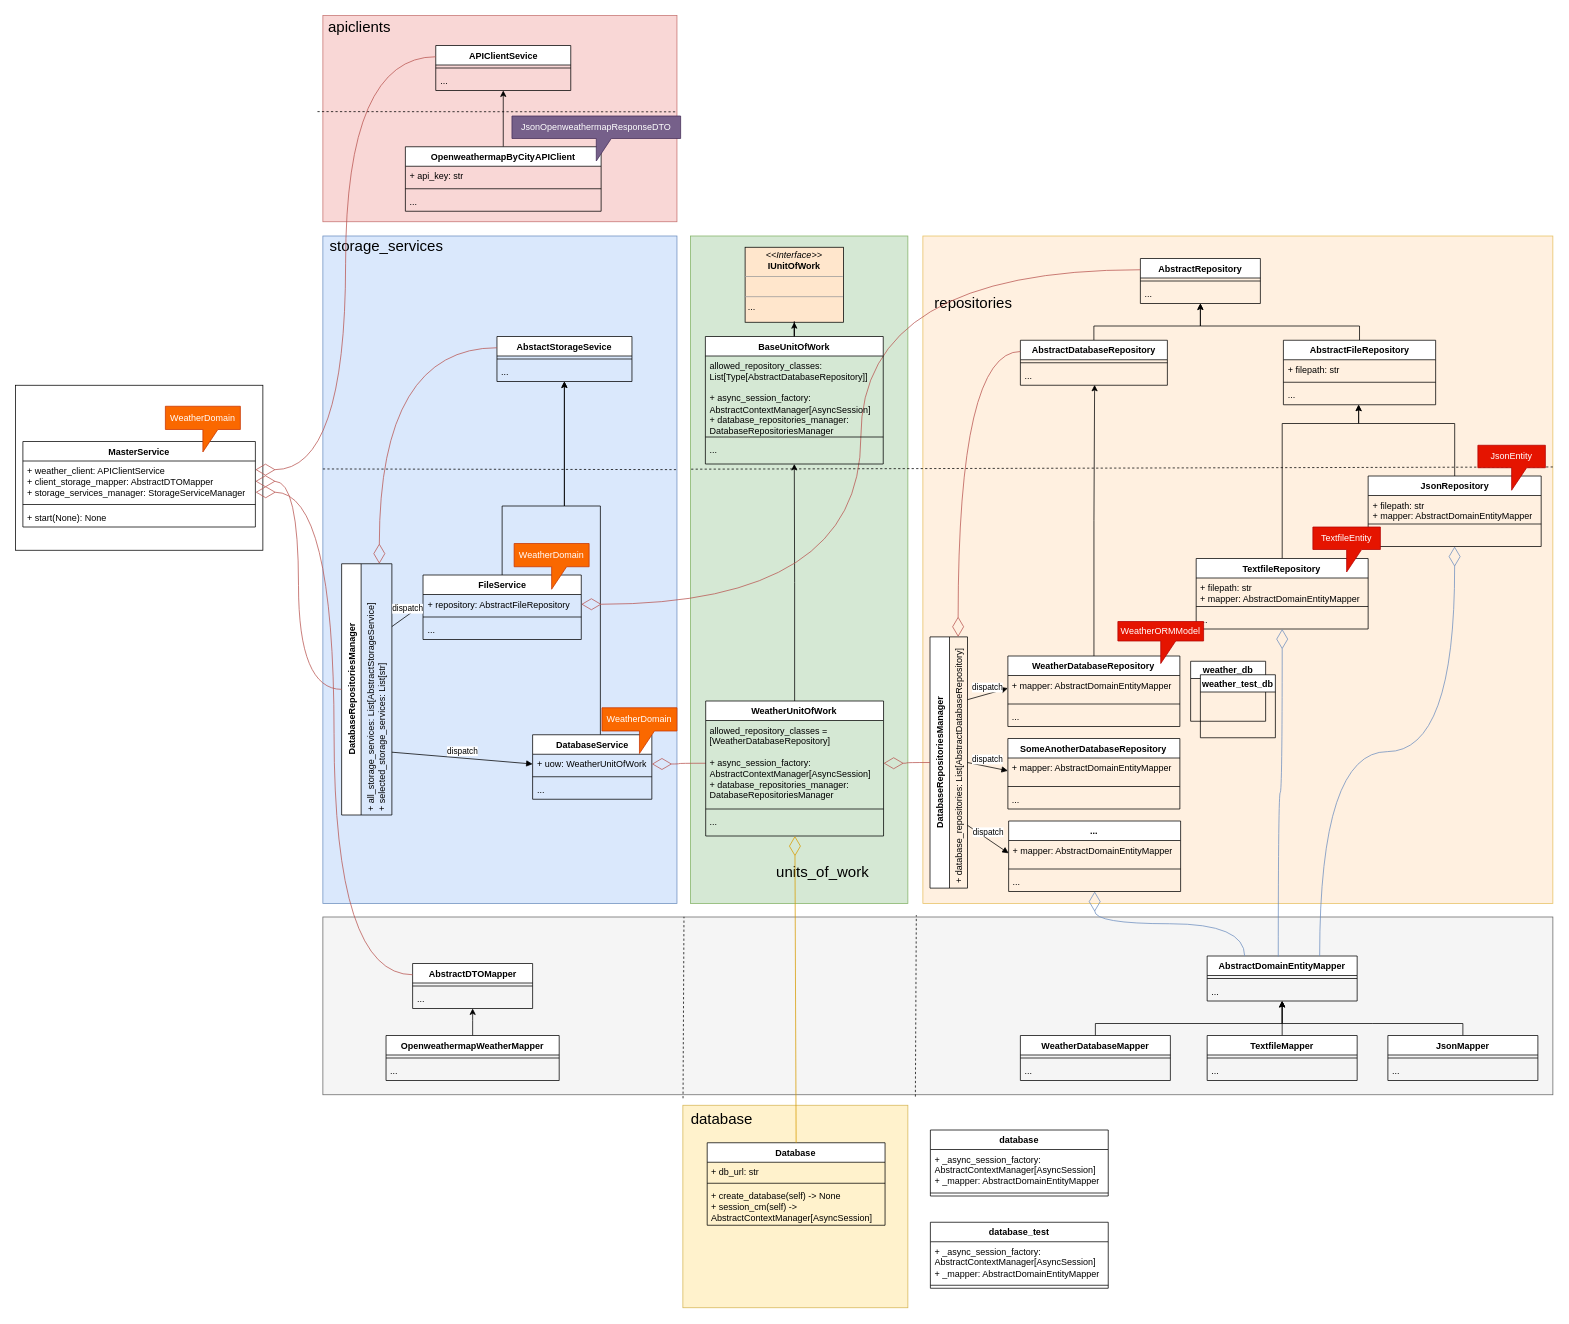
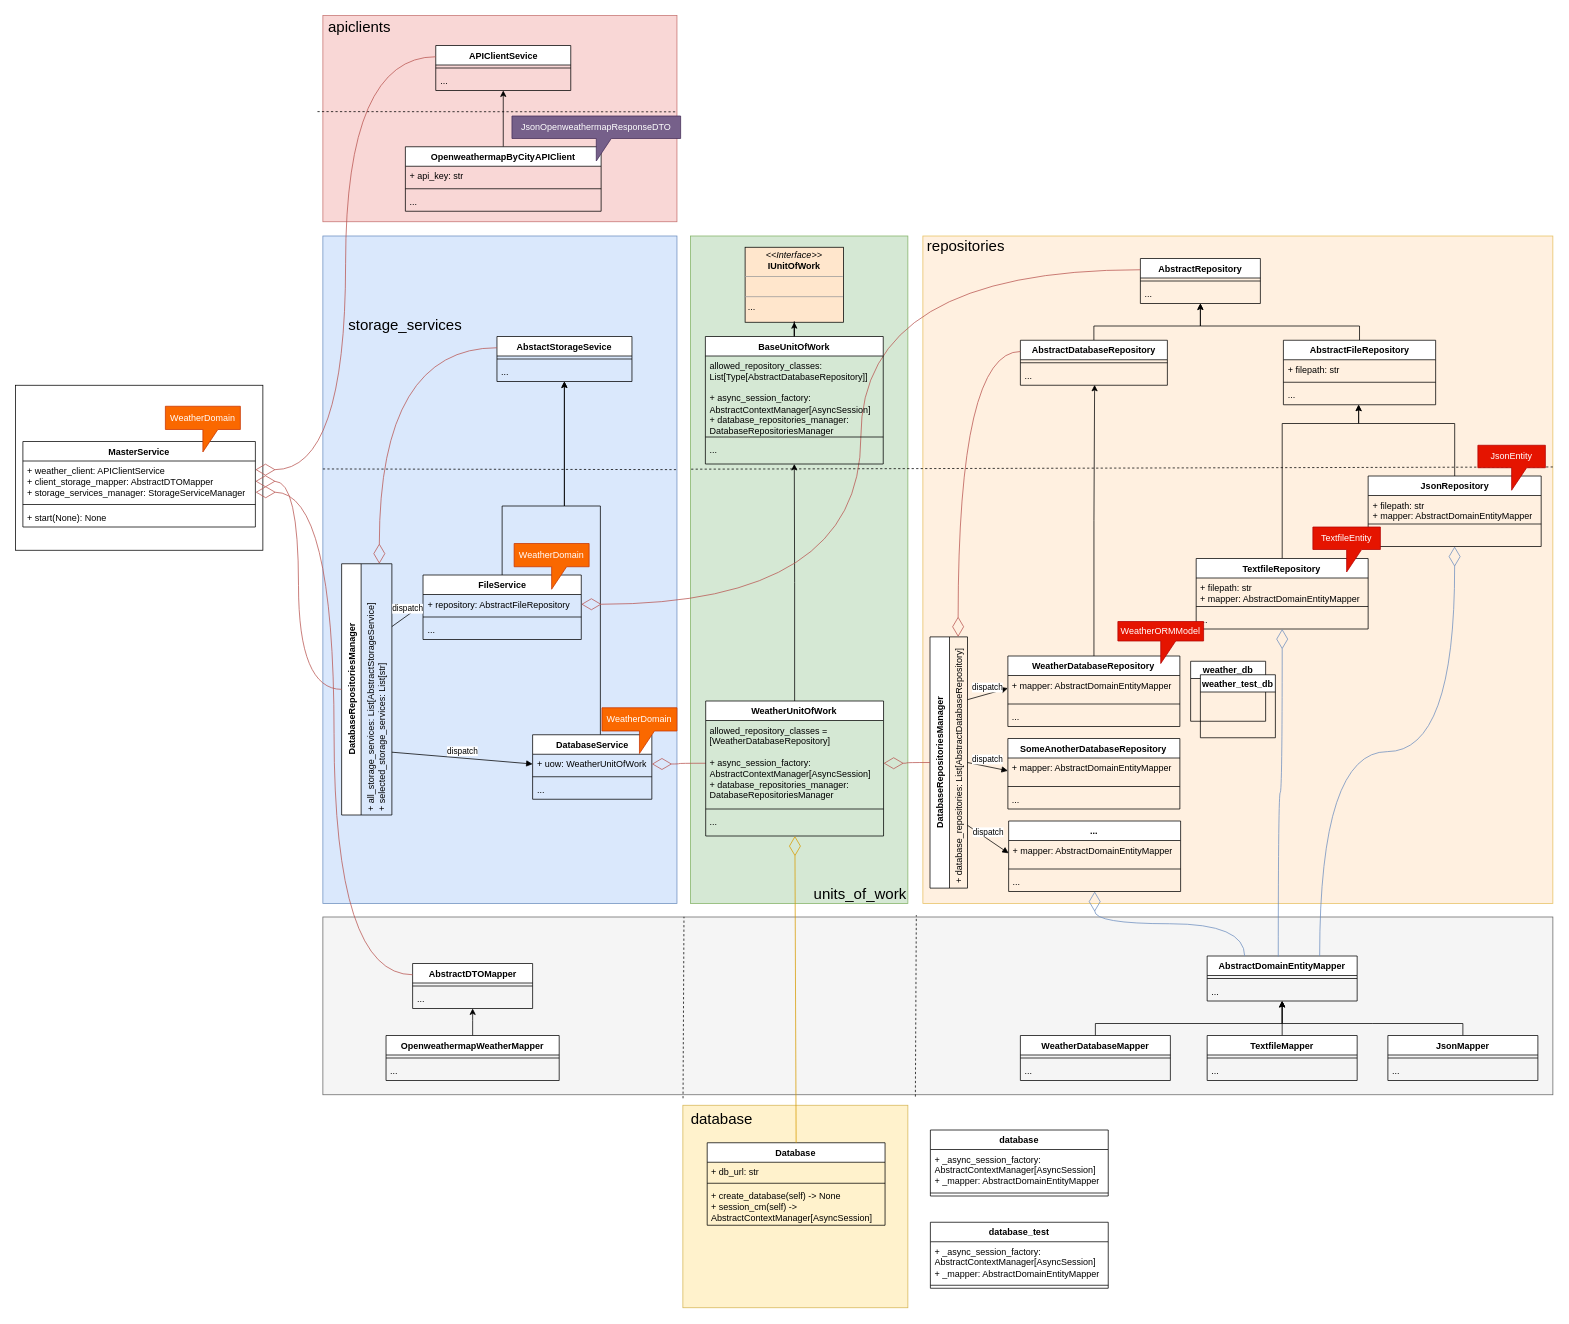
- <mxCell id="75" value="&lt;font style=&quot;font-size: 20px;&quot;&gt;storage_services&lt;/font&gt;" style="text;html=1;strokeColor=none;fillColor=none;align=center;verticalAlign=middle;whiteSpace=wrap;rounded=0;" parent="1" vertex="1"><mxGeometry x="430" y="314" width="169.91" height="26" as="geometry" /></mxCell>
+ <mxCell id="75" value="&lt;font style=&quot;font-size: 20px;&quot;&gt;storage_services&lt;/font&gt;" style="text;html=1;strokeColor=none;fillColor=none;align=center;verticalAlign=middle;whiteSpace=wrap;rounded=0;" parent="1" vertex="1"><mxGeometry x="455" y="419" width="169.91" height="26" as="geometry" /></mxCell>
- <mxCell id="74" value="&lt;font style=&quot;font-size: 20px;&quot;&gt;repositories&lt;/font&gt;" style="text;html=1;strokeColor=none;fillColor=none;align=center;verticalAlign=middle;whiteSpace=wrap;rounded=0;" parent="1" vertex="1"><mxGeometry x="1241.35" y="389" width="113" height="26" as="geometry" /></mxCell>
+ <mxCell id="74" value="&lt;font style=&quot;font-size: 20px;&quot;&gt;repositories&lt;/font&gt;" style="text;html=1;strokeColor=none;fillColor=none;align=center;verticalAlign=middle;whiteSpace=wrap;rounded=0;" parent="1" vertex="1"><mxGeometry x="1231.35" y="314" width="113" height="26" as="geometry" /></mxCell>
- <mxCell id="140" value="&lt;font style=&quot;font-size: 20px;&quot;&gt;units_of_work&lt;/font&gt;" style="text;html=1;strokeColor=none;fillColor=none;align=center;verticalAlign=middle;whiteSpace=wrap;rounded=0;" parent="1" vertex="1"><mxGeometry x="1040" y="1148" width="113" height="26" as="geometry" /></mxCell>
+ <mxCell id="140" value="&lt;font style=&quot;font-size: 20px;&quot;&gt;units_of_work&lt;/font&gt;" style="text;html=1;strokeColor=none;fillColor=none;align=center;verticalAlign=middle;whiteSpace=wrap;rounded=0;" parent="1" vertex="1"><mxGeometry x="1090" y="1178" width="113" height="26" as="geometry" /></mxCell>
